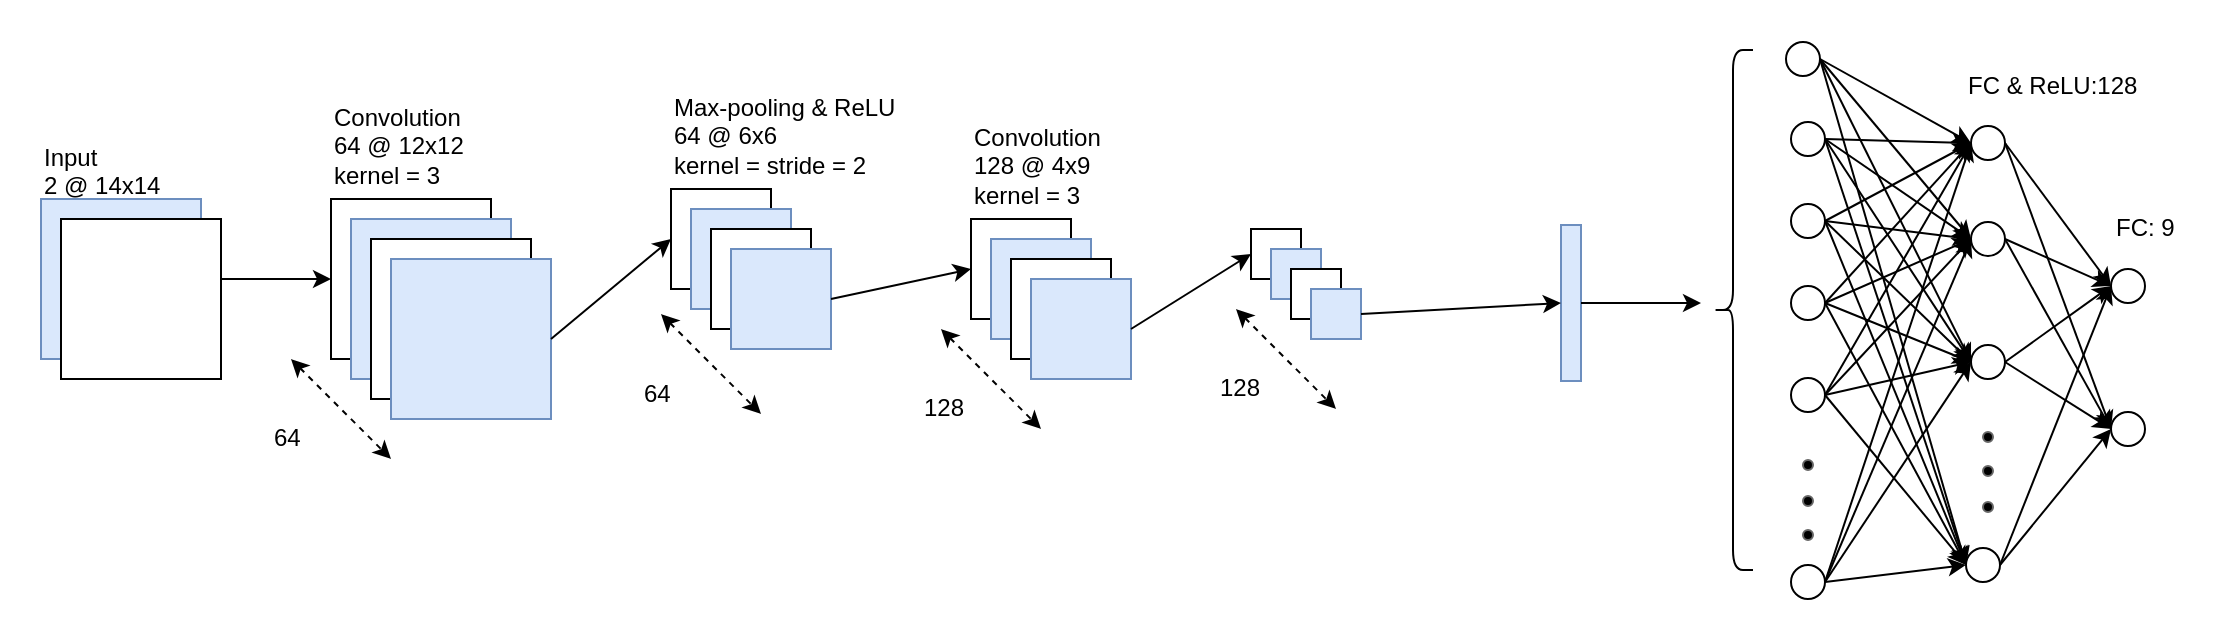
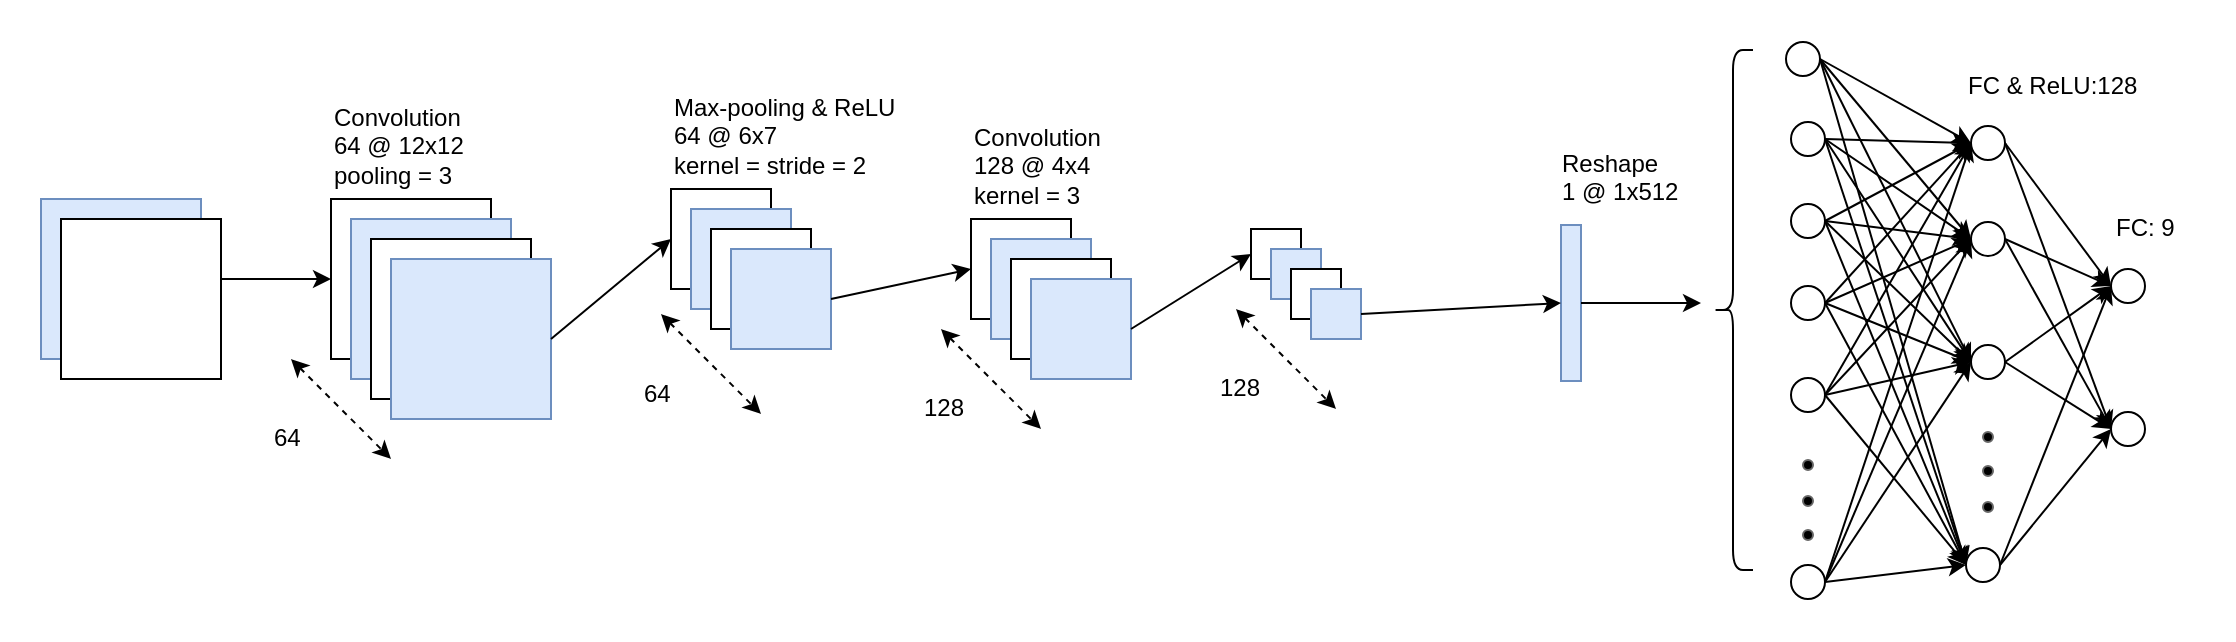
- <mxCell id="19" value="Max-pooling &amp;amp; ReLU&lt;br&gt;&lt;div&gt;64 @ 6x6&lt;/div&gt;&lt;div&gt;kernel = stride = 2&lt;br&gt;&lt;/div&gt;" style="text;html=1;resizable=0;points=[];autosize=1;align=left;verticalAlign=top;spacingTop=-4;" vertex="1" parent="16"><mxGeometry width="130" height="40" as="geometry" /></mxCell>
+ <mxCell id="19" value="Max-pooling &amp;amp; ReLU&lt;br&gt;&lt;div&gt;64 @ 6x7&lt;/div&gt;&lt;div&gt;kernel = stride = 2&lt;br&gt;&lt;/div&gt;" style="text;html=1;resizable=0;points=[];autosize=1;align=left;verticalAlign=top;spacingTop=-4;" vertex="1" parent="16"><mxGeometry width="130" height="40" as="geometry" /></mxCell>
- <mxCell id="9" value="&lt;div&gt;Convolution&lt;/div&gt;&lt;div&gt;64 @ 12x12&lt;/div&gt;&lt;div&gt;kernel = 3&lt;br&gt;&lt;/div&gt;" style="text;html=1;resizable=0;points=[];autosize=1;align=left;verticalAlign=top;spacingTop=-4;" vertex="1" parent="6"><mxGeometry width="80" height="40" as="geometry" /></mxCell>
+ <mxCell id="9" value="&lt;div&gt;Convolution&lt;/div&gt;&lt;div&gt;64 @ 12x12&lt;/div&gt;&lt;div&gt;pooling = 3&lt;br&gt;&lt;/div&gt;" style="text;html=1;resizable=0;points=[];autosize=1;align=left;verticalAlign=top;spacingTop=-4;" vertex="1" parent="6"><mxGeometry width="80" height="40" as="geometry" /></mxCell>
- <mxCell id="30" value="&lt;div&gt;Convolution&lt;/div&gt;&lt;div&gt;128 @ 4x9&lt;/div&gt;&lt;div&gt;kernel = 3&lt;br&gt;&lt;/div&gt;" style="text;html=1;resizable=0;points=[];autosize=1;align=left;verticalAlign=top;spacingTop=-4;" vertex="1" parent="27"><mxGeometry width="80" height="40" as="geometry" /></mxCell>
+ <mxCell id="30" value="&lt;div&gt;Convolution&lt;/div&gt;&lt;div&gt;128 @ 4x4&lt;/div&gt;&lt;div&gt;kernel = 3&lt;br&gt;&lt;/div&gt;" style="text;html=1;resizable=0;points=[];autosize=1;align=left;verticalAlign=top;spacingTop=-4;" vertex="1" parent="27"><mxGeometry width="80" height="40" as="geometry" /></mxCell>
- <mxCell id="4" value="&lt;div&gt;Input&lt;/div&gt;&lt;div&gt;2 @ 14x14&lt;br&gt;&lt;/div&gt;" style="text;html=1;resizable=0;points=[];autosize=1;align=left;verticalAlign=top;spacingTop=-4;" vertex="1" parent="2"><mxGeometry width="70" height="30" as="geometry" /></mxCell>
+ <mxCell id="47" value="&lt;div&gt;Reshape&lt;/div&gt;&lt;div&gt;1 @ 1x512&lt;br&gt;&lt;/div&gt;" style="text;html=1;resizable=0;points=[];autosize=1;align=left;verticalAlign=top;spacingTop=-4;" vertex="1" parent="1"><mxGeometry x="779" y="72" width="70" height="30" as="geometry" /></mxCell>
